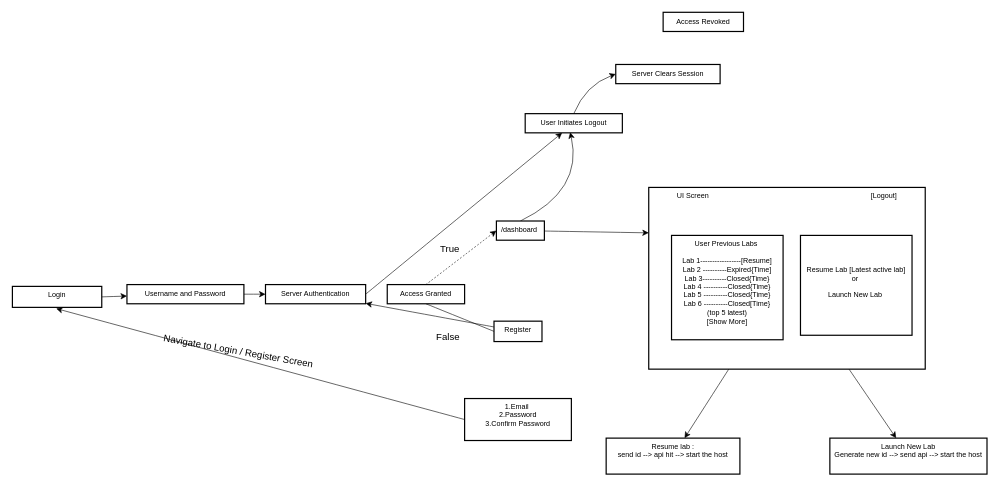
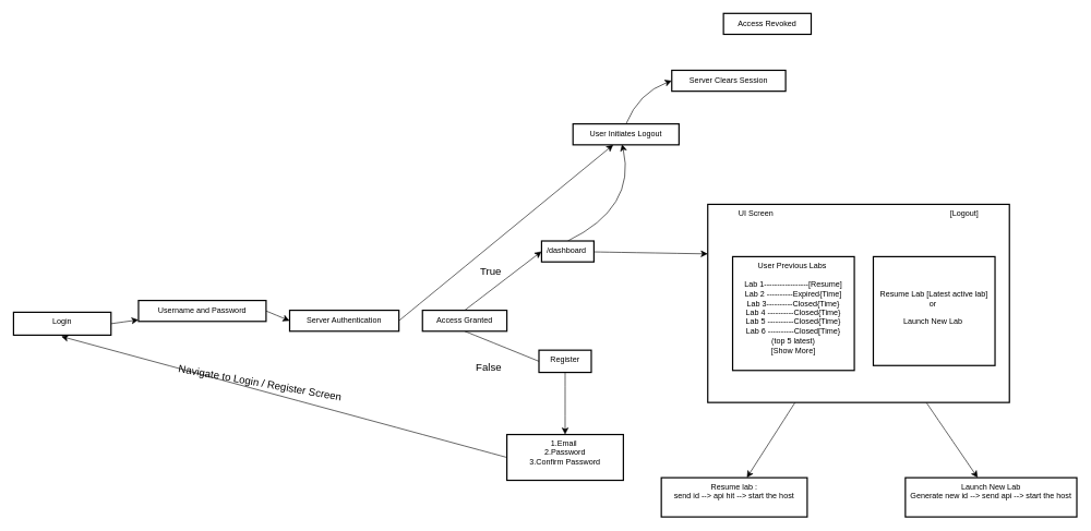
- <mxCell id="11" style="edgeStyle=none;curved=1;rounded=0;orthogonalLoop=1;jettySize=auto;html=1;exitX=0.5;exitY=0;exitDx=0;exitDy=0;entryX=0;entryY=0.5;entryDx=0;entryDy=0;fontSize=12;startSize=8;endSize=8;dashed=1;" edge="1" parent="1" source="13" target="17"><mxGeometry relative="1" as="geometry" /></mxCell>
+ <mxCell id="11" style="edgeStyle=none;curved=1;rounded=0;orthogonalLoop=1;jettySize=auto;html=1;exitX=0.5;exitY=0;exitDx=0;exitDy=0;entryX=0;entryY=0.5;entryDx=0;entryDy=0;fontSize=12;startSize=8;endSize=8;" edge="1" parent="1" source="13" target="17"><mxGeometry relative="1" as="geometry" /></mxCell>
- <mxCell id="8" value="Username and Password" style="whiteSpace=wrap;strokeWidth=2;" parent="1" vertex="1"><mxGeometry x="211" y="474" width="195" height="32" as="geometry" /></mxCell>
+ <mxCell id="8" value="Username and Password" style="whiteSpace=wrap;strokeWidth=2;" parent="1" vertex="1"><mxGeometry x="211" y="459" width="195" height="32" as="geometry" /></mxCell>
- <mxCell id="2" value="" style="edgeStyle=none;curved=1;rounded=0;orthogonalLoop=1;jettySize=auto;html=1;fontSize=12;startSize=8;endSize=8;" edge="1" parent="1" source="3" target="10"><mxGeometry relative="1" as="geometry" /></mxCell>
+ <mxCell id="2" value="" style="edgeStyle=none;curved=1;rounded=0;orthogonalLoop=1;jettySize=auto;html=1;fontSize=12;startSize=8;endSize=8;" edge="1" parent="1" source="3" target="22"><mxGeometry relative="1" as="geometry" /></mxCell>
